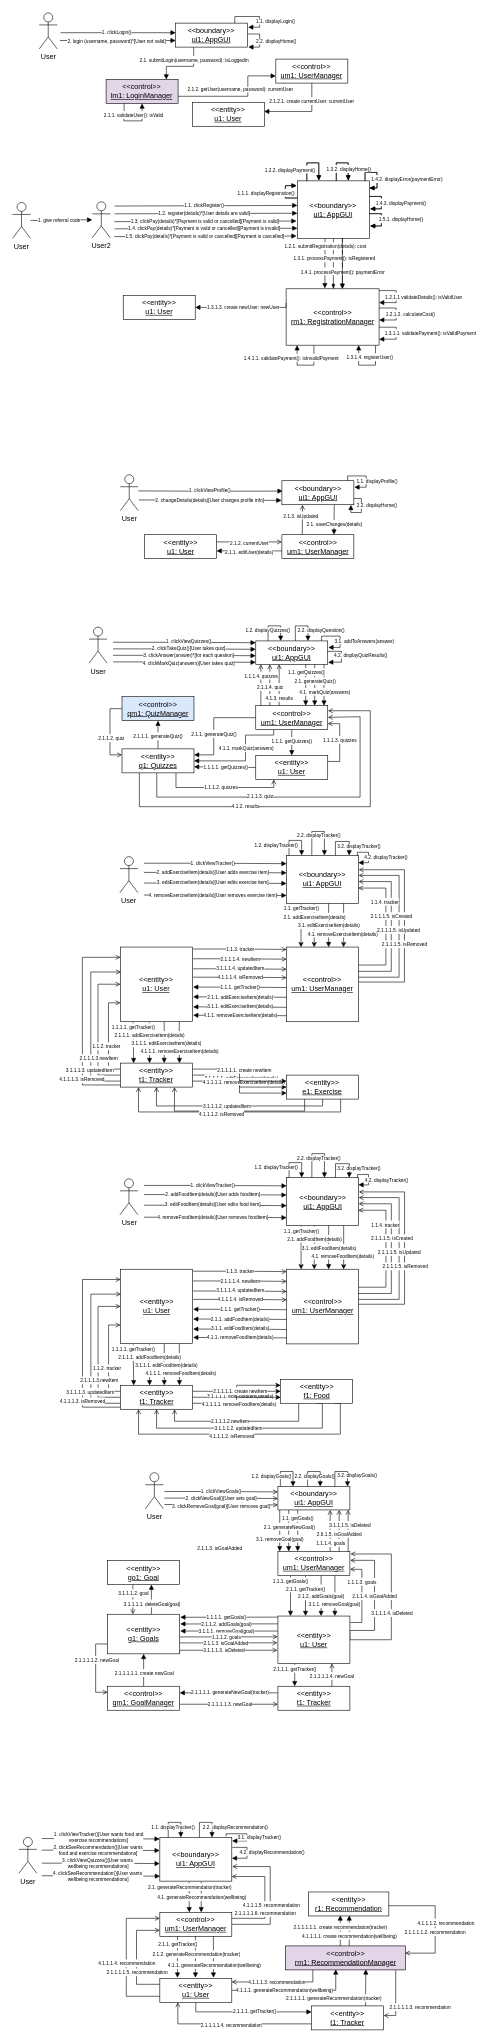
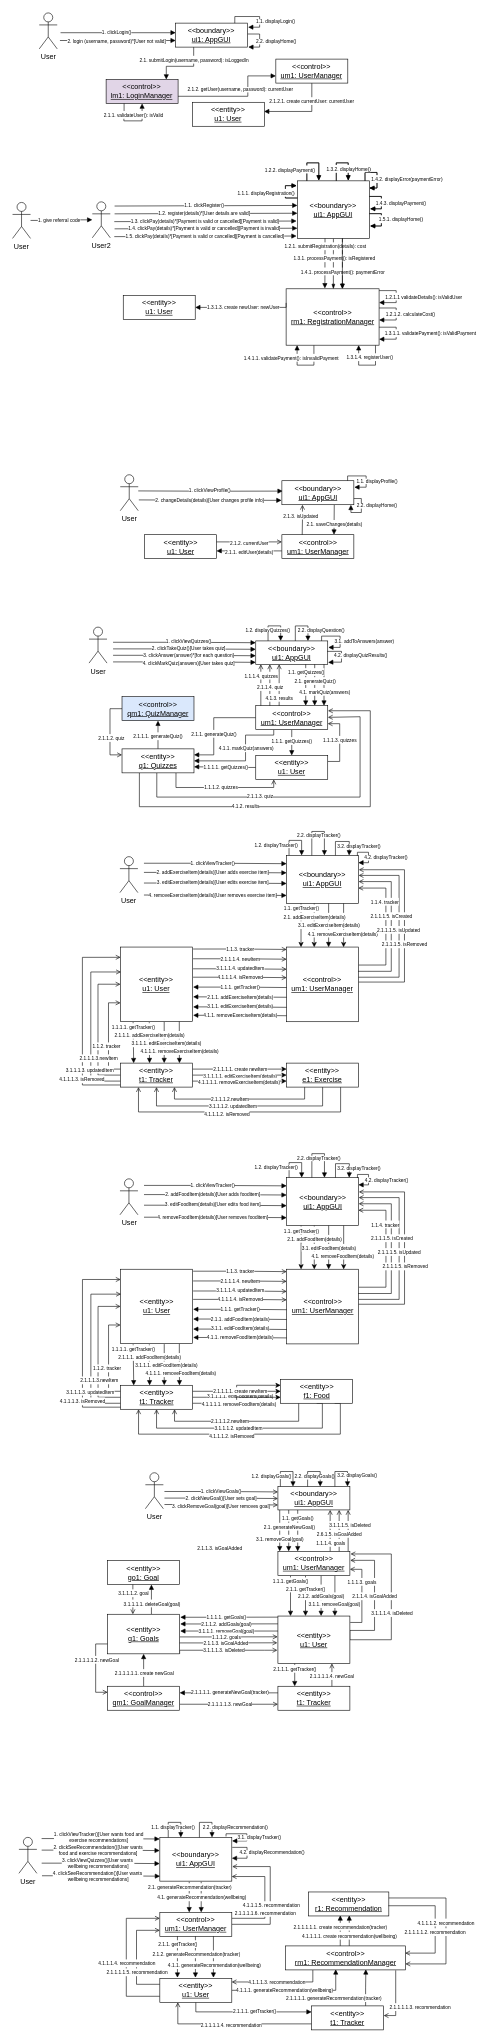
- <mxCell id="148" value="&amp;lt;&amp;lt;entity&amp;gt;&amp;gt;&lt;br&gt;&lt;u&gt;e1: Exercise&lt;/u&gt;" style="rounded=0;whiteSpace=wrap;html=1;" parent="1" vertex="1"><mxGeometry x="477.42" y="1791.04" width="120" height="40" as="geometry" /></mxCell>
+ <mxCell id="148" value="&amp;lt;&amp;lt;entity&amp;gt;&amp;gt;&lt;br&gt;&lt;u&gt;e1: Exercise&lt;/u&gt;" style="rounded=0;whiteSpace=wrap;html=1;" parent="1" vertex="1"><mxGeometry x="477.42" y="1771.04" width="120" height="40" as="geometry" /></mxCell>
- <mxCell id="438" value="&amp;lt;&amp;lt;control&amp;gt;&amp;gt;&lt;br style=&quot;border-color: var(--border-color);&quot;&gt;&lt;u style=&quot;border-color: var(--border-color);&quot;&gt;rm1: RecommendationManager&lt;/u&gt;" style="rounded=0;whiteSpace=wrap;html=1;fillColor=#e1d5e7;" parent="1" vertex="1"><mxGeometry x="475.5" y="3243" width="200" height="40" as="geometry" /></mxCell>
+ <mxCell id="438" value="&amp;lt;&amp;lt;control&amp;gt;&amp;gt;&lt;br style=&quot;border-color: var(--border-color);&quot;&gt;&lt;u style=&quot;border-color: var(--border-color);&quot;&gt;rm1: RecommendationManager&lt;/u&gt;" style="rounded=0;whiteSpace=wrap;html=1;" parent="1" vertex="1"><mxGeometry x="475.5" y="3243" width="200" height="40" as="geometry" /></mxCell>
+ <mxCell id="440" style="edgeStyle=orthogonalEdgeStyle;rounded=0;orthogonalLoop=1;jettySize=auto;html=1;exitX=1;exitY=0.25;exitDx=0;exitDy=0;entryX=1;entryY=0.75;entryDx=0;entryDy=0;startArrow=none;startFill=0;endArrow=open;endFill=0;" parent="1" source="384" target="438" edge="1"><mxGeometry relative="1" as="geometry"><mxPoint x="780.244" y="3200.69" as="sourcePoint" /><mxPoint x="747.7" y="3263.52" as="targetPoint" /><Array as="points"><mxPoint x="743.11" y="3163" /><mxPoint x="743.11" y="3273" /></Array></mxGeometry></mxCell>
